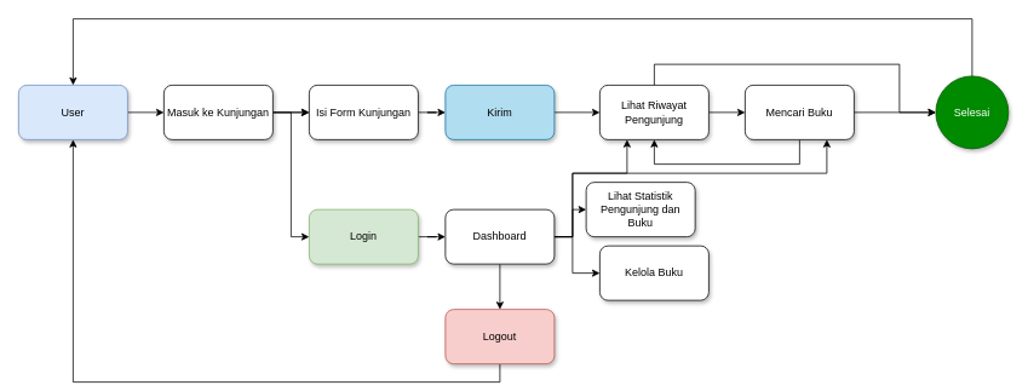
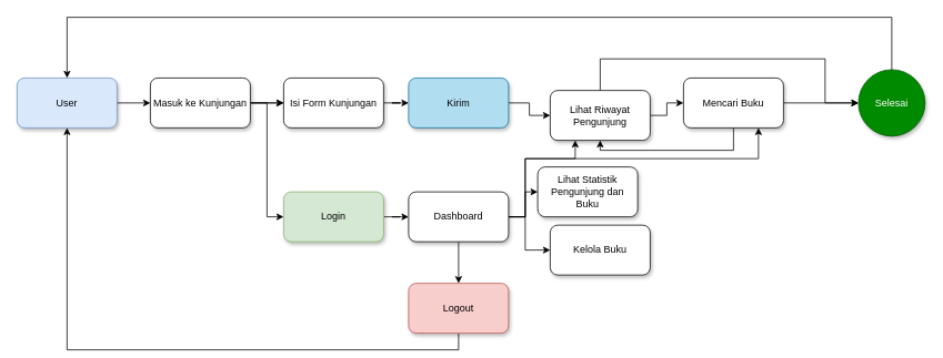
- <mxCell id="12" value="Lihat Riwayat Pengunjung" style="whiteSpace=wrap;html=1;rounded=1;shadow=1;" parent="1" vertex="1"><mxGeometry x="660" y="93" width="120" height="60" as="geometry" /></mxCell>
+ <mxCell id="12" value="Lihat Riwayat Pengunjung" style="whiteSpace=wrap;html=1;rounded=1;shadow=1;" parent="1" vertex="1"><mxGeometry x="660" y="108" width="120" height="60" as="geometry" /></mxCell>
